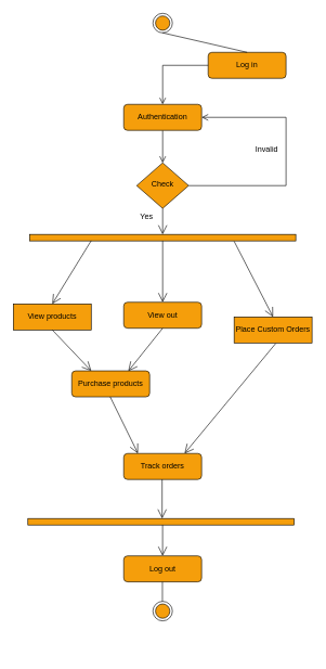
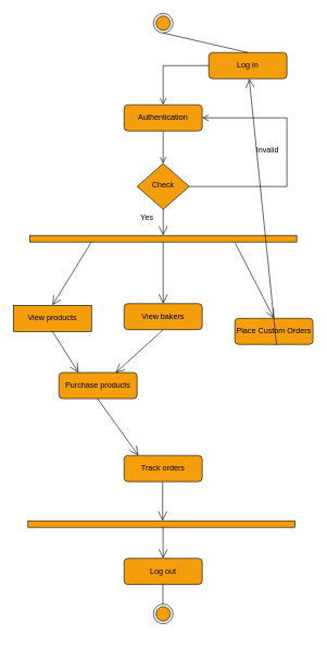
- <mxCell id="26" value="&lt;font style=&quot;color: light-dark(rgb(0, 0, 0), rgb(0, 0, 0));&quot;&gt;View out&lt;/font&gt;" style="rounded=1;whiteSpace=wrap;html=1;fontSize=12;glass=0;strokeWidth=1;shadow=0;fillColor=light-dark(#F59E0B,#F59E0B);strokeColor=light-dark(#000000,#000000);" parent="1" vertex="1"><mxGeometry x="190" y="464.34" width="120" height="40" as="geometry" /></mxCell>
+ <mxCell id="26" value="&lt;font style=&quot;color: light-dark(rgb(0, 0, 0), rgb(0, 0, 0));&quot;&gt;View bakers&lt;/font&gt;" style="rounded=1;whiteSpace=wrap;html=1;fontSize=12;glass=0;strokeWidth=1;shadow=0;fillColor=light-dark(#F59E0B,#F59E0B);strokeColor=light-dark(#000000,#000000);" parent="1" vertex="1"><mxGeometry x="190" y="464.34" width="120" height="40" as="geometry" /></mxCell>
- <mxCell id="19" value="&lt;font style=&quot;color: light-dark(rgb(0, 0, 0), rgb(0, 0, 0));&quot;&gt;Place Custom Orders&lt;/font&gt;" style="whiteSpace=wrap;html=1;fontSize=12;glass=0;strokeWidth=1;shadow=0;fillColor=light-dark(#F59E0B,#F59E0B);strokeColor=light-dark(#000000,#000000);rounded=0;" parent="1" vertex="1"><mxGeometry x="360" y="487" width="120" height="40" as="geometry" /></mxCell>
+ <mxCell id="19" value="&lt;font style=&quot;color: light-dark(rgb(0, 0, 0), rgb(0, 0, 0));&quot;&gt;Place Custom Orders&lt;/font&gt;" style="rounded=1;whiteSpace=wrap;html=1;fontSize=12;glass=0;strokeWidth=1;shadow=0;fillColor=light-dark(#F59E0B,#F59E0B);strokeColor=light-dark(#000000,#000000);" parent="1" vertex="1"><mxGeometry x="360" y="487" width="120" height="40" as="geometry" /></mxCell>
- <mxCell id="16" value="&lt;font style=&quot;color: light-dark(rgb(0, 0, 0), rgb(0, 0, 0));&quot;&gt;Purchase products&lt;/font&gt;" style="rounded=1;whiteSpace=wrap;html=1;fontSize=12;glass=0;strokeWidth=1;shadow=0;strokeColor=light-dark(#000000,#000000);fillColor=light-dark(#F59E0B,#F59E0B);" parent="1" vertex="1"><mxGeometry x="110" y="570" width="120" height="40" as="geometry" /></mxCell>
+ <mxCell id="16" value="&lt;font style=&quot;color: light-dark(rgb(0, 0, 0), rgb(0, 0, 0));&quot;&gt;Purchase products&lt;/font&gt;" style="rounded=1;whiteSpace=wrap;html=1;fontSize=12;glass=0;strokeWidth=1;shadow=0;strokeColor=light-dark(#000000,#000000);fillColor=light-dark(#F59E0B,#F59E0B);" parent="1" vertex="1"><mxGeometry x="90" y="570" width="120" height="40" as="geometry" /></mxCell>
- <mxCell id="21" value="" style="endArrow=open;endFill=1;endSize=12;html=1;rounded=0;strokeColor=light-dark(#000000,#000000);exitX=0.534;exitY=1.019;exitDx=0;exitDy=0;exitPerimeter=0;entryX=0.781;entryY=0;entryDx=0;entryDy=0;entryPerimeter=0;" parent="1" source="19" target="29" edge="1"><mxGeometry width="160" relative="1" as="geometry"><mxPoint x="394.98" y="522" as="sourcePoint" /><mxPoint x="408.75" y="671.89" as="targetPoint" /></mxGeometry></mxCell>
+ <mxCell id="21" value="" style="endArrow=open;endFill=1;endSize=12;html=1;rounded=0;strokeColor=light-dark(#000000,#000000);exitX=0.534;exitY=1.019;exitDx=0;exitDy=0;exitPerimeter=0;" parent="1" source="19" target="3" edge="1"><mxGeometry width="160" relative="1" as="geometry"><mxPoint x="394.98" y="522" as="sourcePoint" /><mxPoint x="408.75" y="671.89" as="targetPoint" /></mxGeometry></mxCell>
